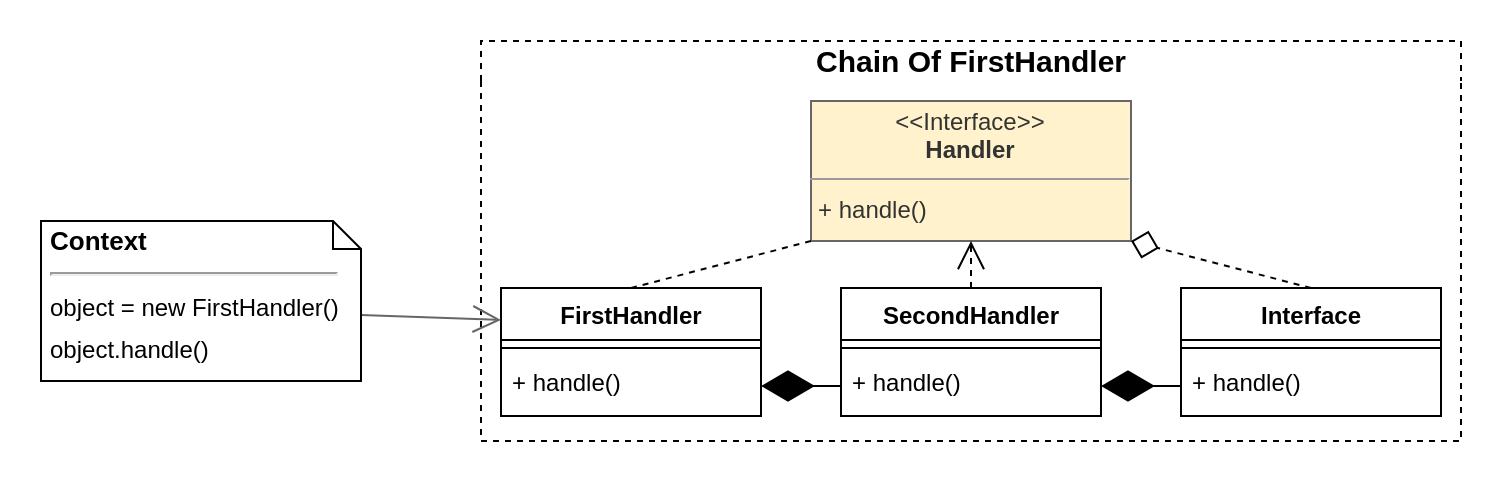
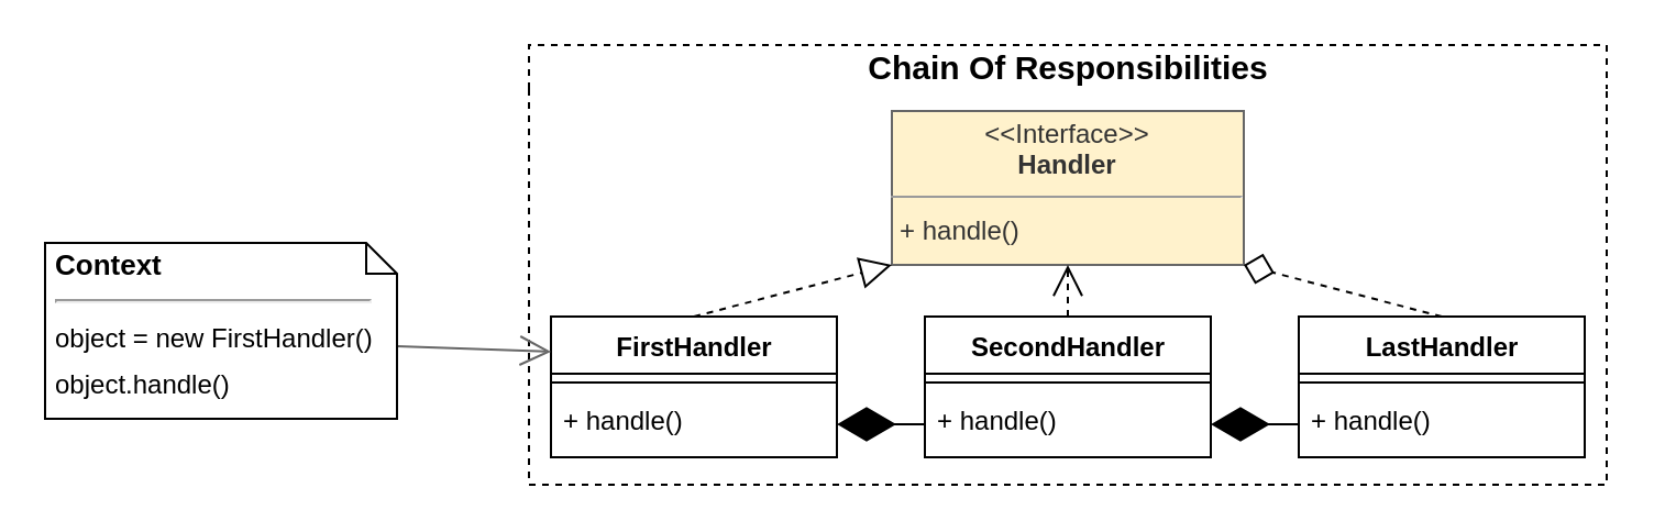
- <mxCell id="2" value="Chain Of FirstHandler" style="swimlane;html=1;horizontal=1;startSize=20;fillColor=none;strokeColor=#000000;rounded=0;comic=0;fontSize=15;dashed=1;swimlaneLine=0;shadow=0;glass=0;perimeterSpacing=0;labelBackgroundColor=none;collapsible=0;" parent="1" vertex="1"><mxGeometry x="240" y="20" width="490" height="200" as="geometry"><mxRectangle x="110" y="60" width="100" height="20" as="alternateBounds" /></mxGeometry></mxCell>
+ <mxCell id="2" value="Chain Of Responsibilities" style="swimlane;html=1;horizontal=1;startSize=20;fillColor=none;strokeColor=#000000;rounded=0;comic=0;fontSize=15;dashed=1;swimlaneLine=0;shadow=0;glass=0;perimeterSpacing=0;labelBackgroundColor=none;collapsible=0;" parent="1" vertex="1"><mxGeometry x="240" y="20" width="490" height="200" as="geometry"><mxRectangle x="110" y="60" width="100" height="20" as="alternateBounds" /></mxGeometry></mxCell>
- <mxCell id="13" value="" style="endArrow=none;dashed=1;endFill=0;endSize=12;html=1;fontSize=12;fontColor=#000000;entryX=0;entryY=1;entryDx=0;entryDy=0;exitX=0.5;exitY=0;exitDx=0;exitDy=0;" parent="2" source="9" target="12" edge="1"><mxGeometry width="160" relative="1" as="geometry"><mxPoint x="30" y="112" as="sourcePoint" /><mxPoint x="70" y="72" as="targetPoint" /></mxGeometry></mxCell>
+ <mxCell id="13" value="" style="endArrow=block;dashed=1;endFill=0;endSize=12;html=1;fontSize=12;fontColor=#000000;entryX=0;entryY=1;entryDx=0;entryDy=0;exitX=0.5;exitY=0;exitDx=0;exitDy=0;" parent="2" source="9" target="12" edge="1"><mxGeometry width="160" relative="1" as="geometry"><mxPoint x="30" y="112" as="sourcePoint" /><mxPoint x="70" y="72" as="targetPoint" /></mxGeometry></mxCell>
- <mxCell id="3" value="Interface" style="swimlane;fontStyle=1;align=center;verticalAlign=top;childLayout=stackLayout;horizontal=1;startSize=26;horizontalStack=0;resizeParent=1;resizeParentMax=0;resizeLast=0;collapsible=0;marginBottom=0;rounded=0;shadow=0;glass=0;comic=0;strokeWidth=1;fontSize=12;labelBackgroundColor=none;fillColor=#ffffff;html=1;" parent="2" vertex="1"><mxGeometry x="350" y="123.5" width="130" height="64" as="geometry" /></mxCell>
+ <mxCell id="3" value="LastHandler" style="swimlane;fontStyle=1;align=center;verticalAlign=top;childLayout=stackLayout;horizontal=1;startSize=26;horizontalStack=0;resizeParent=1;resizeParentMax=0;resizeLast=0;collapsible=0;marginBottom=0;rounded=0;shadow=0;glass=0;comic=0;strokeWidth=1;fontSize=12;labelBackgroundColor=none;fillColor=#ffffff;html=1;" parent="2" vertex="1"><mxGeometry x="350" y="123.5" width="130" height="64" as="geometry" /></mxCell>
